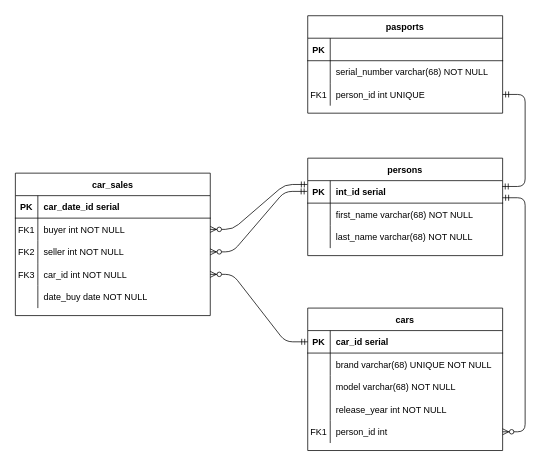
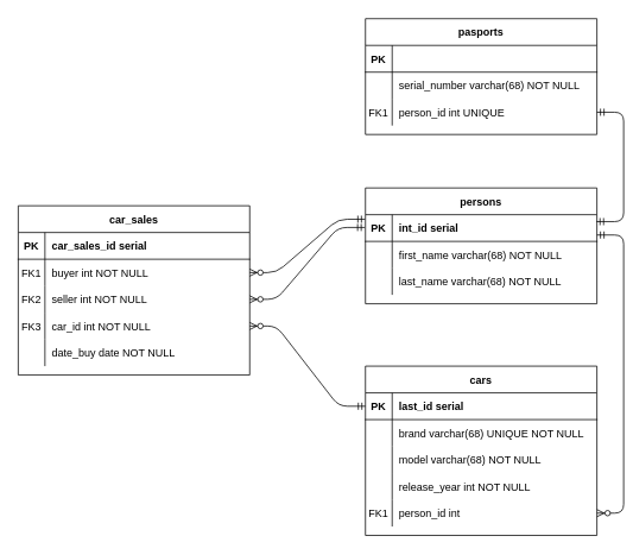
- <mxCell id="43" value="car_date_id serial" style="shape=partialRectangle;overflow=hidden;connectable=0;fillColor=none;top=0;left=0;bottom=0;right=0;align=left;spacingLeft=6;fontStyle=1;" vertex="1" parent="41"><mxGeometry x="30" width="230" height="30" as="geometry"><mxRectangle width="230" height="30" as="alternateBounds" /></mxGeometry></mxCell>
+ <mxCell id="43" value="car_sales_id serial" style="shape=partialRectangle;overflow=hidden;connectable=0;fillColor=none;top=0;left=0;bottom=0;right=0;align=left;spacingLeft=6;fontStyle=1;" vertex="1" parent="41"><mxGeometry x="30" width="230" height="30" as="geometry"><mxRectangle width="230" height="30" as="alternateBounds" /></mxGeometry></mxCell>
- <mxCell id="26" value="car_id serial" style="shape=partialRectangle;overflow=hidden;connectable=0;fillColor=none;top=0;left=0;bottom=0;right=0;align=left;spacingLeft=6;fontStyle=1;" vertex="1" parent="24"><mxGeometry x="30" width="230" height="30" as="geometry"><mxRectangle width="230" height="30" as="alternateBounds" /></mxGeometry></mxCell>
+ <mxCell id="26" value="last_id serial" style="shape=partialRectangle;overflow=hidden;connectable=0;fillColor=none;top=0;left=0;bottom=0;right=0;align=left;spacingLeft=6;fontStyle=1;" vertex="1" parent="24"><mxGeometry x="30" width="230" height="30" as="geometry"><mxRectangle width="230" height="30" as="alternateBounds" /></mxGeometry></mxCell>
